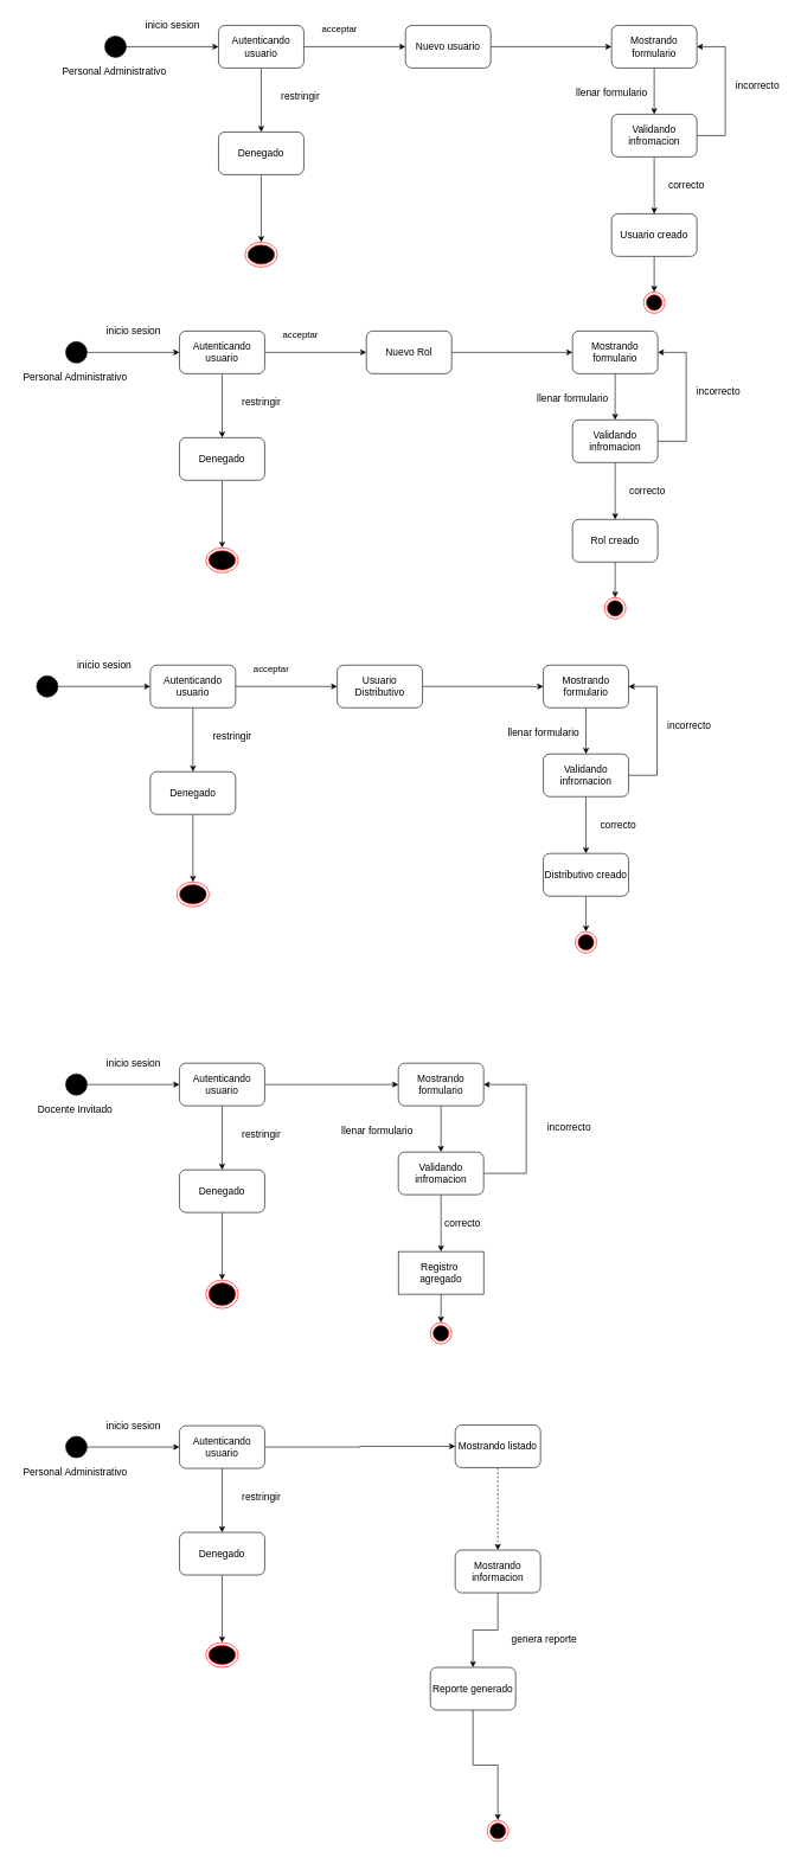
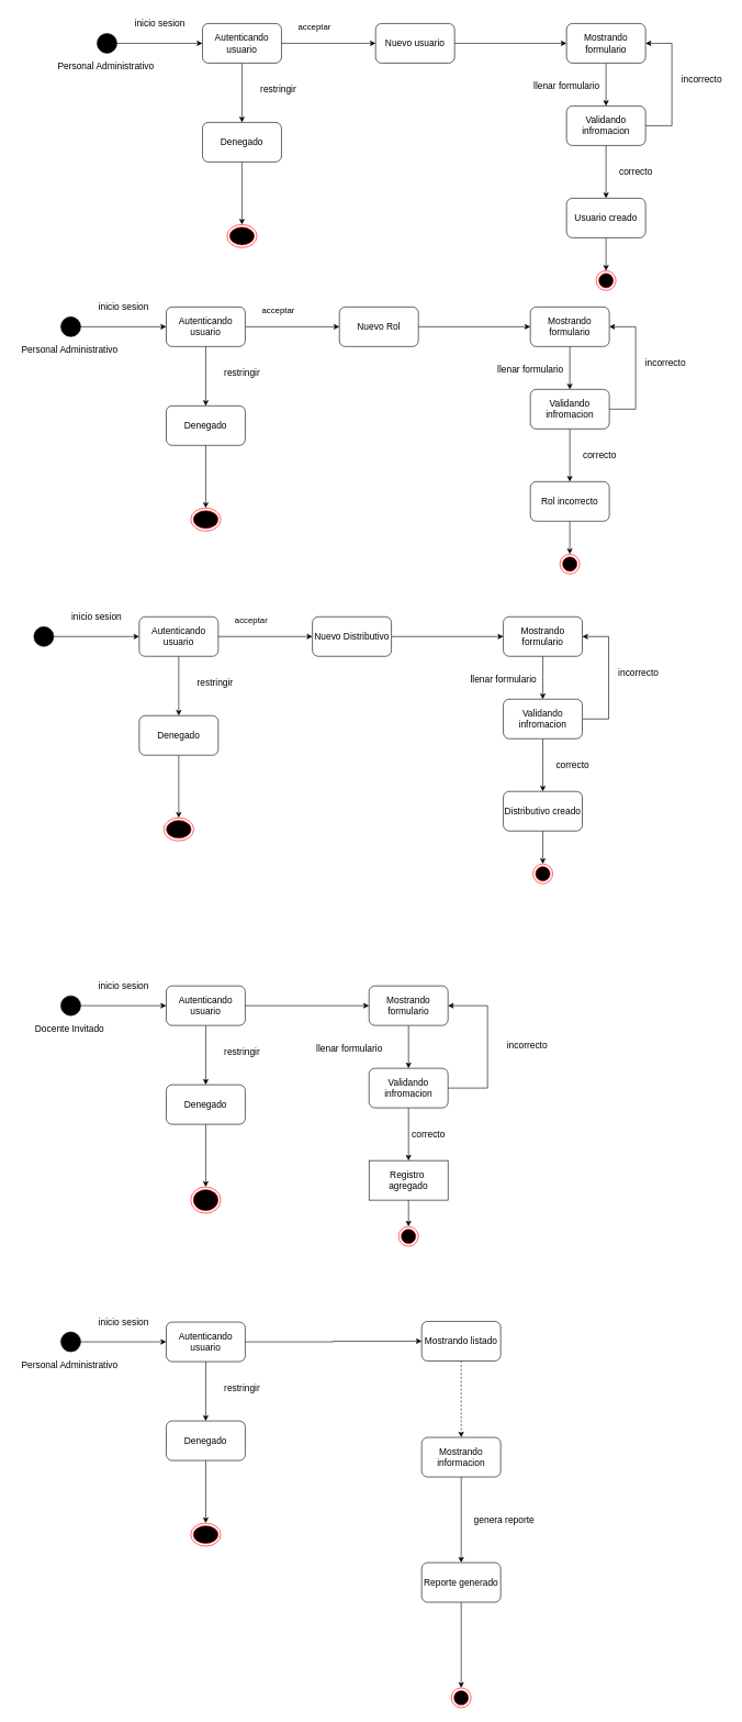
- <mxCell id="89" value="Rol creado" style="rounded=1;whiteSpace=wrap;html=1;fontSize=14;fillColor=#FFFFFF;" parent="1" vertex="1"><mxGeometry x="805" y="730" width="120" height="60" as="geometry" /></mxCell>
+ <mxCell id="89" value="Rol incorrecto" style="rounded=1;whiteSpace=wrap;html=1;fontSize=14;fillColor=#FFFFFF;" parent="1" vertex="1"><mxGeometry x="805" y="730" width="120" height="60" as="geometry" /></mxCell>
- <mxCell id="116" value="Usuario Distributivo" style="rounded=1;whiteSpace=wrap;html=1;fontSize=14;" parent="1" vertex="1"><mxGeometry x="474" y="935" width="120" height="60" as="geometry" /></mxCell>
+ <mxCell id="116" value="Nuevo Distributivo" style="rounded=1;whiteSpace=wrap;html=1;fontSize=14;" parent="1" vertex="1"><mxGeometry x="474" y="935" width="120" height="60" as="geometry" /></mxCell>
- <mxCell id="65" value="Reporte generado" style="rounded=1;whiteSpace=wrap;html=1;fontSize=14;fillColor=#FFFFFF;" parent="1" vertex="1"><mxGeometry x="605" y="2345" width="120" height="60" as="geometry" /></mxCell>
+ <mxCell id="65" value="Reporte generado" style="rounded=1;whiteSpace=wrap;html=1;fontSize=14;fillColor=#FFFFFF;" parent="1" vertex="1"><mxGeometry x="640" y="2370" width="120" height="60" as="geometry" /></mxCell>
